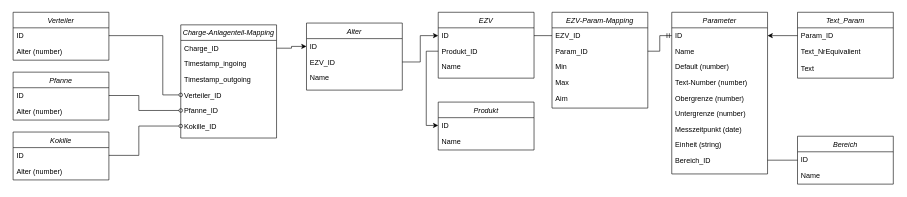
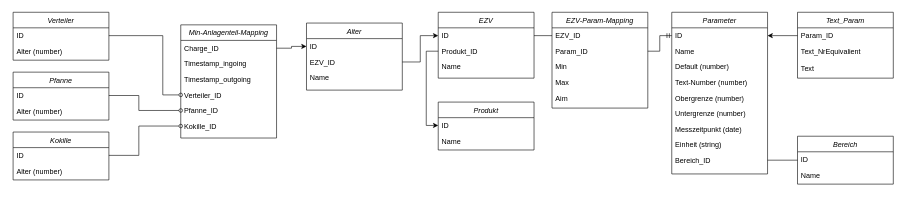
- <mxCell id="51" value="Charge-Anlagenteil-Mapping" style="swimlane;fontStyle=2;align=center;verticalAlign=top;childLayout=stackLayout;horizontal=1;startSize=26;horizontalStack=0;resizeParent=1;resizeLast=0;collapsible=1;marginBottom=0;rounded=0;shadow=0;strokeWidth=1;" vertex="1" parent="1"><mxGeometry x="300" y="41" width="160" height="189" as="geometry"><mxRectangle x="230" y="140" width="160" height="26" as="alternateBounds" /></mxGeometry></mxCell>
+ <mxCell id="51" value="Min-Anlagenteil-Mapping" style="swimlane;fontStyle=2;align=center;verticalAlign=top;childLayout=stackLayout;horizontal=1;startSize=26;horizontalStack=0;resizeParent=1;resizeLast=0;collapsible=1;marginBottom=0;rounded=0;shadow=0;strokeWidth=1;" vertex="1" parent="1"><mxGeometry x="300" y="41" width="160" height="189" as="geometry"><mxRectangle x="230" y="140" width="160" height="26" as="alternateBounds" /></mxGeometry></mxCell>
